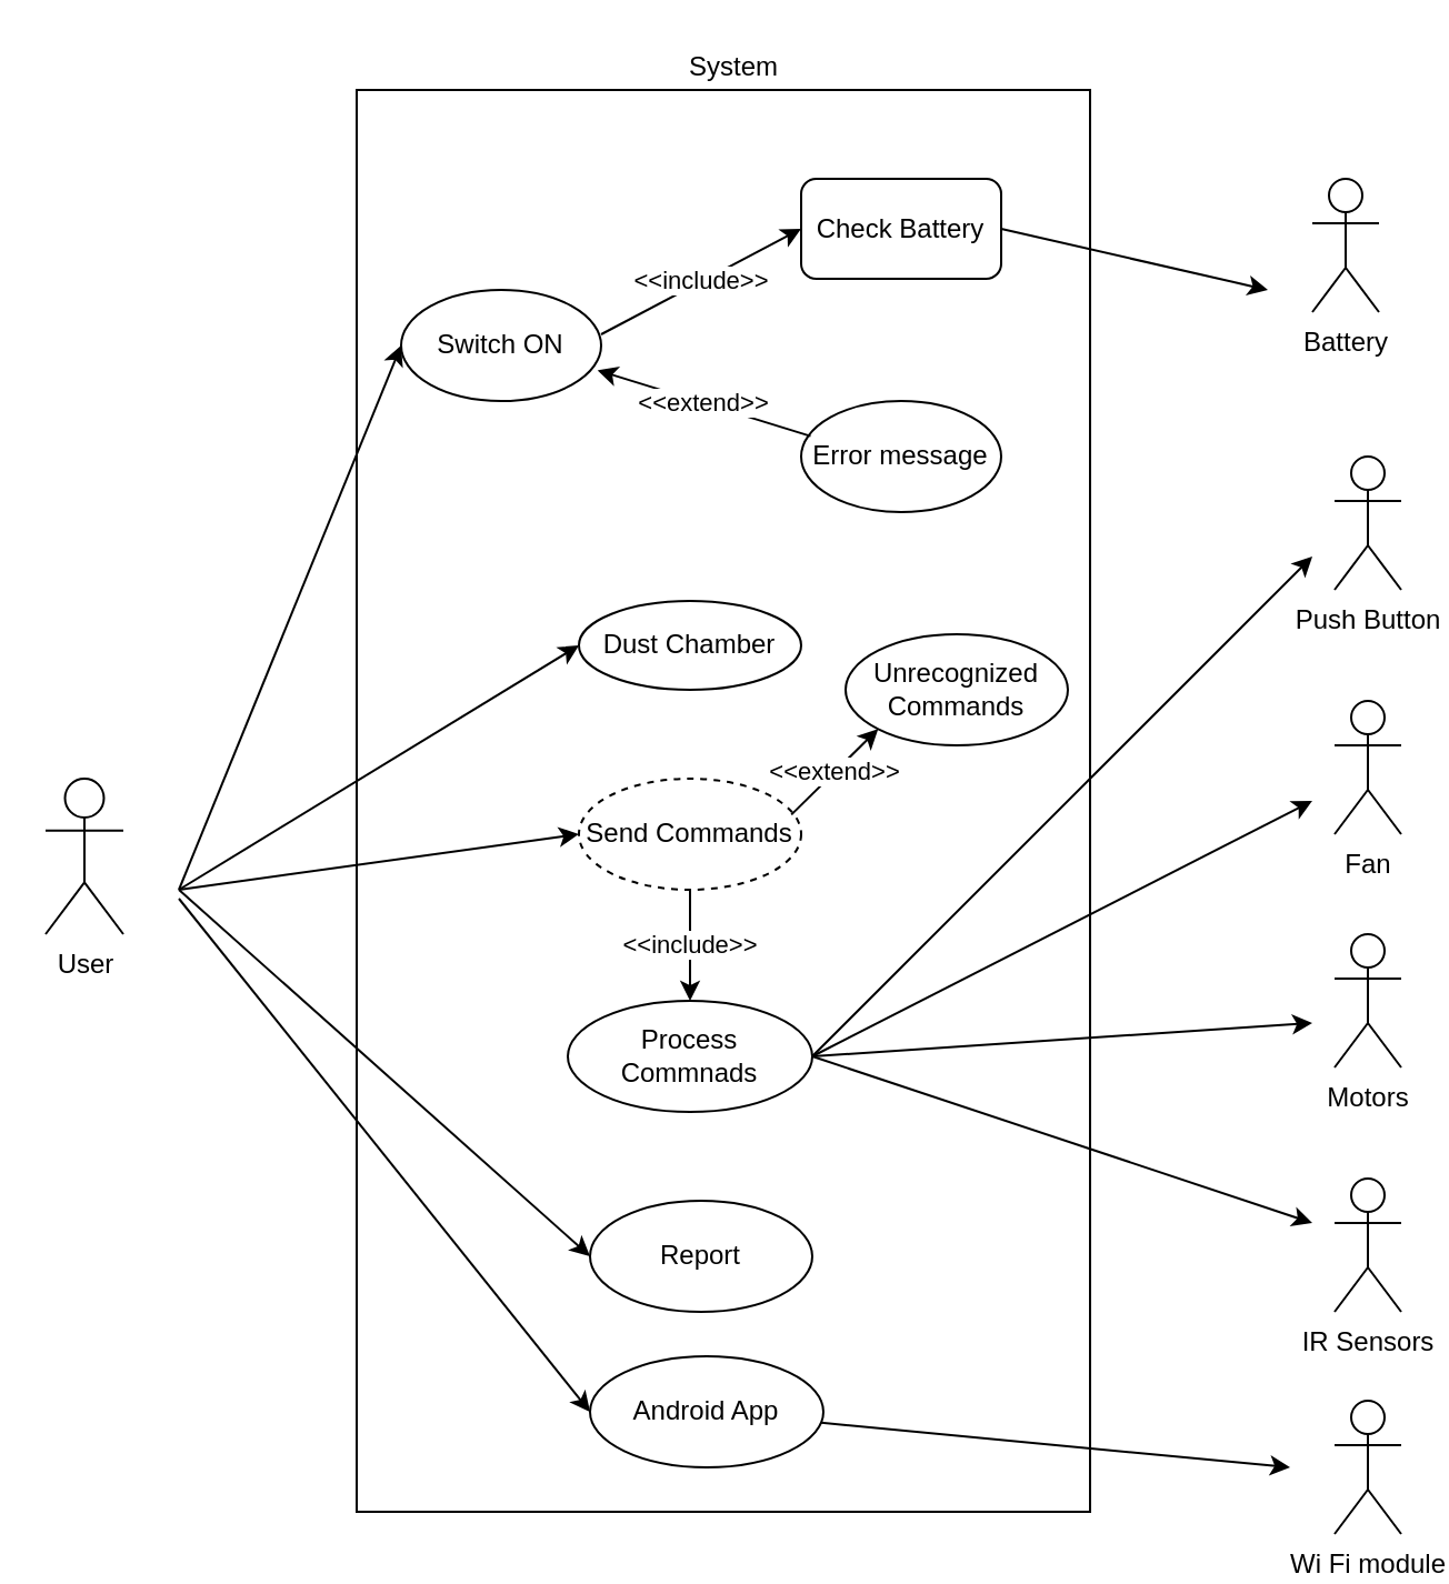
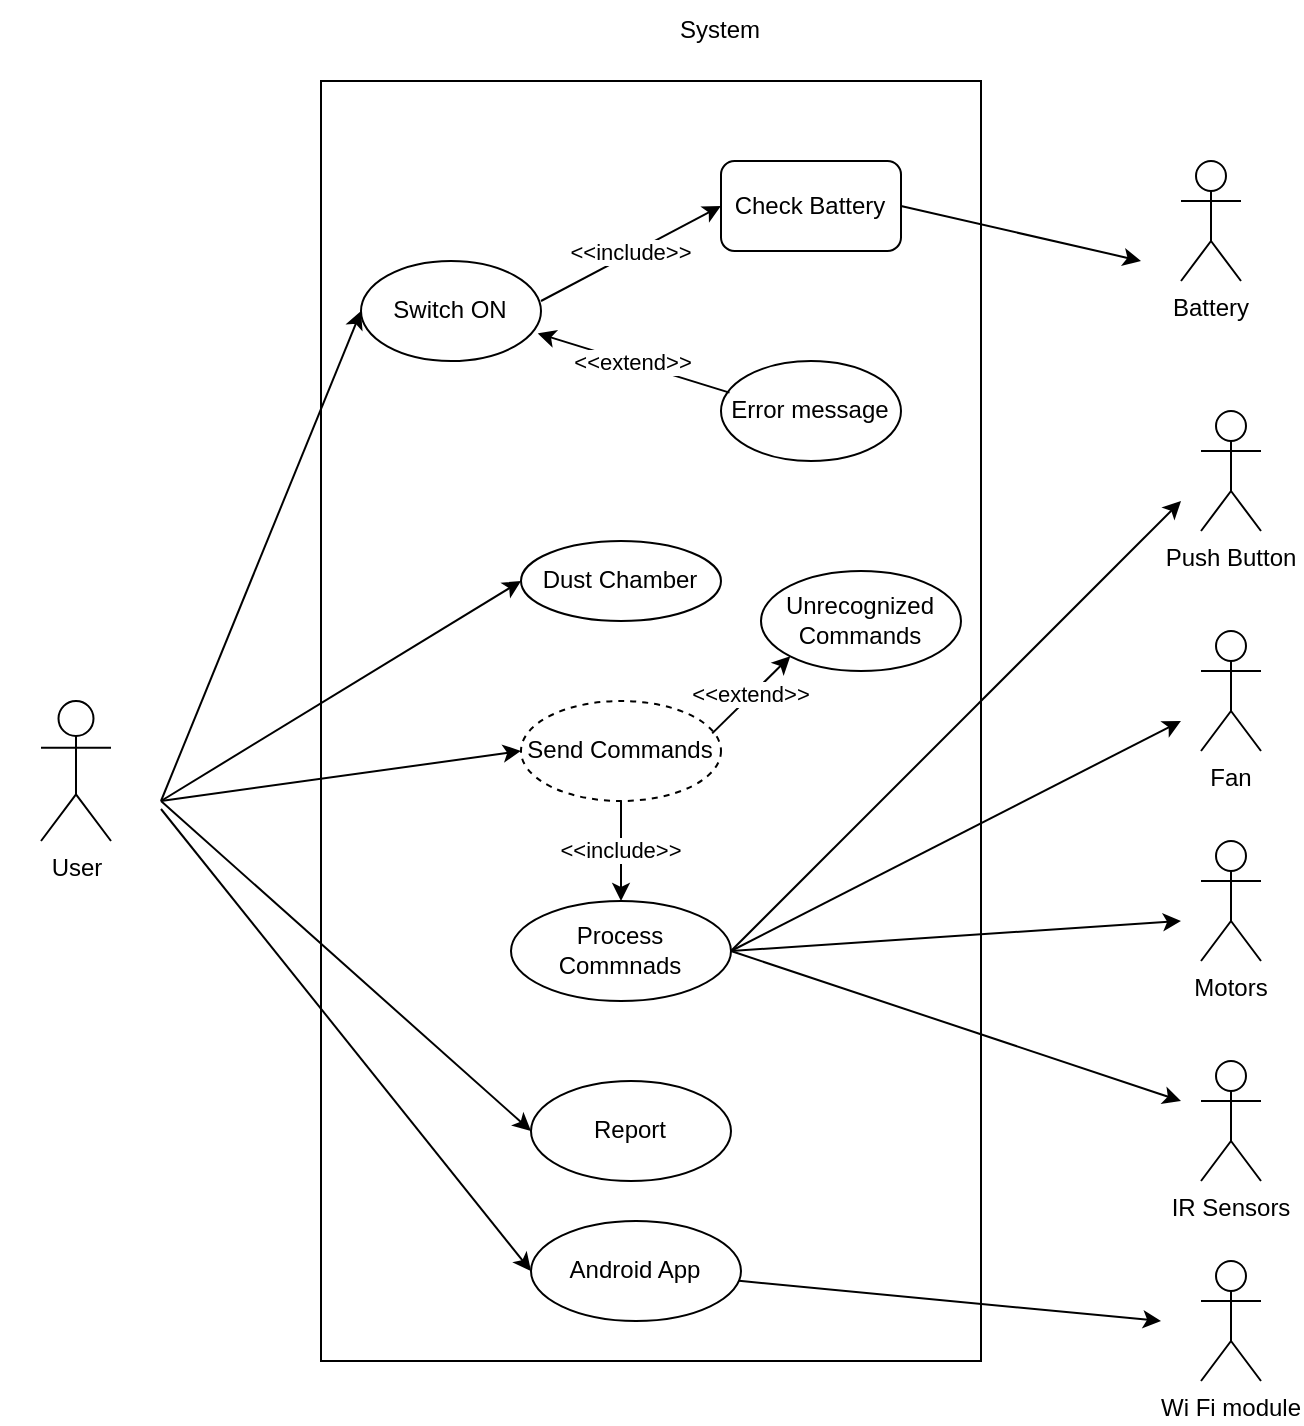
- <mxCell id="25" value="System" style="text;html=1;strokeColor=none;fillColor=none;align=center;verticalAlign=middle;whiteSpace=wrap;rounded=0;" parent="1" vertex="1"><mxGeometry x="310" y="20" width="40" height="20" as="geometry" /></mxCell>
+ <mxCell id="25" value="System" style="text;html=1;strokeColor=none;fillColor=none;align=center;verticalAlign=middle;whiteSpace=wrap;rounded=0;" parent="1" vertex="1"><mxGeometry x="340" y="5" width="40" height="20" as="geometry" /></mxCell>
